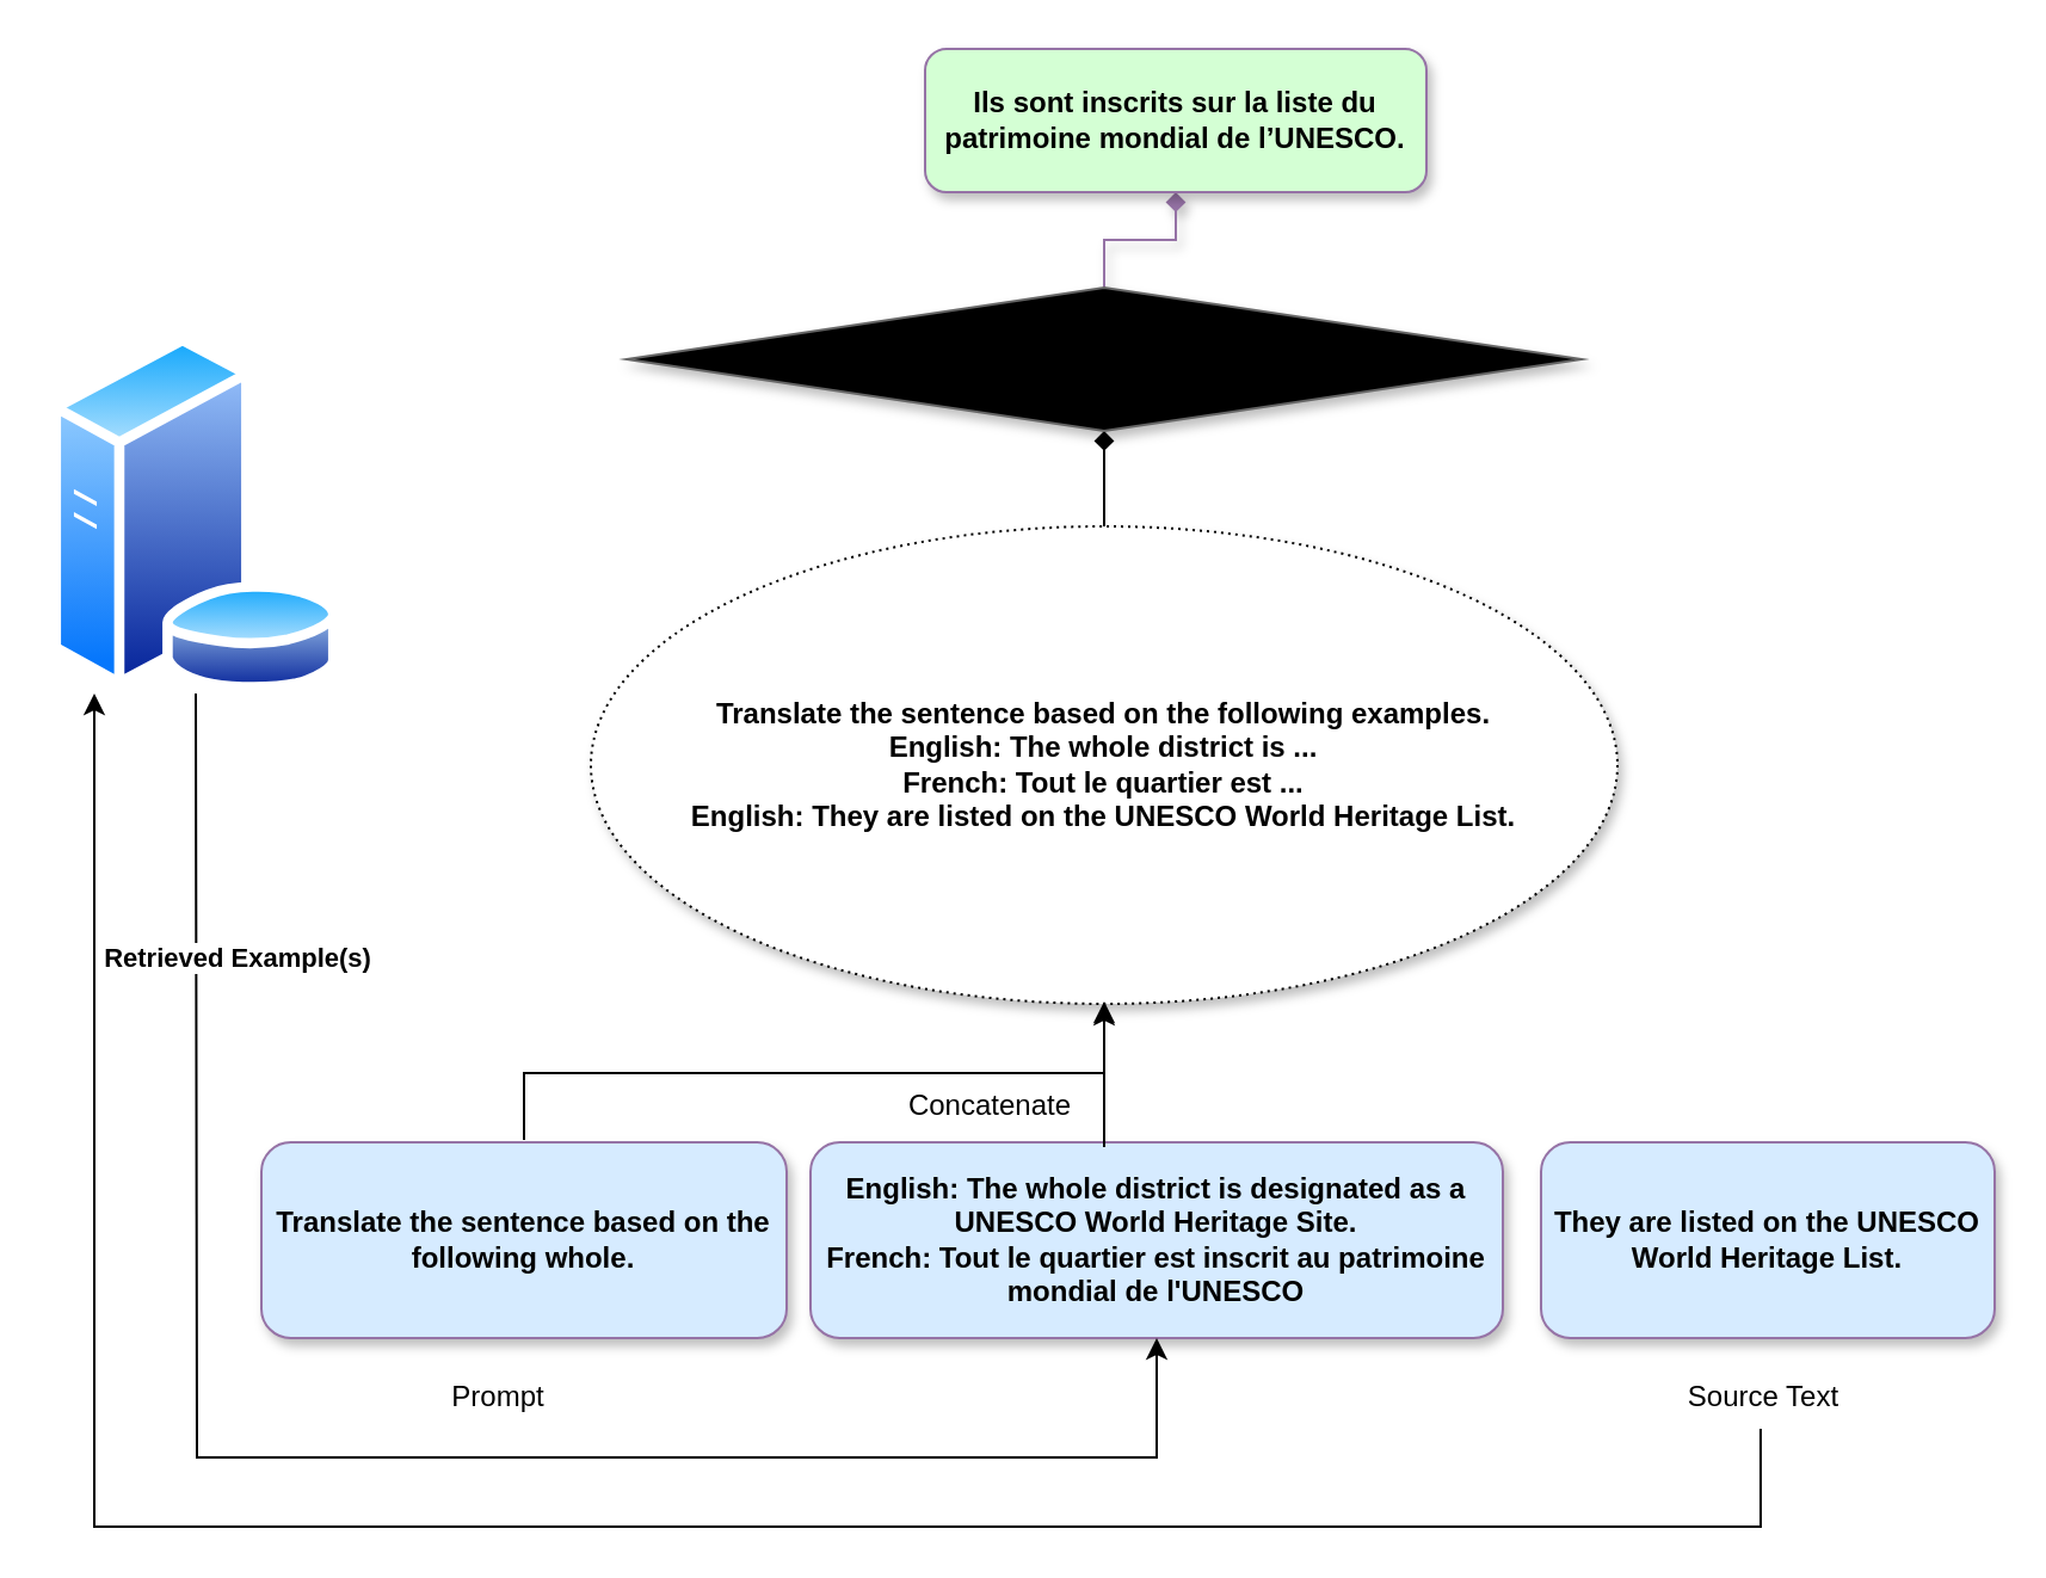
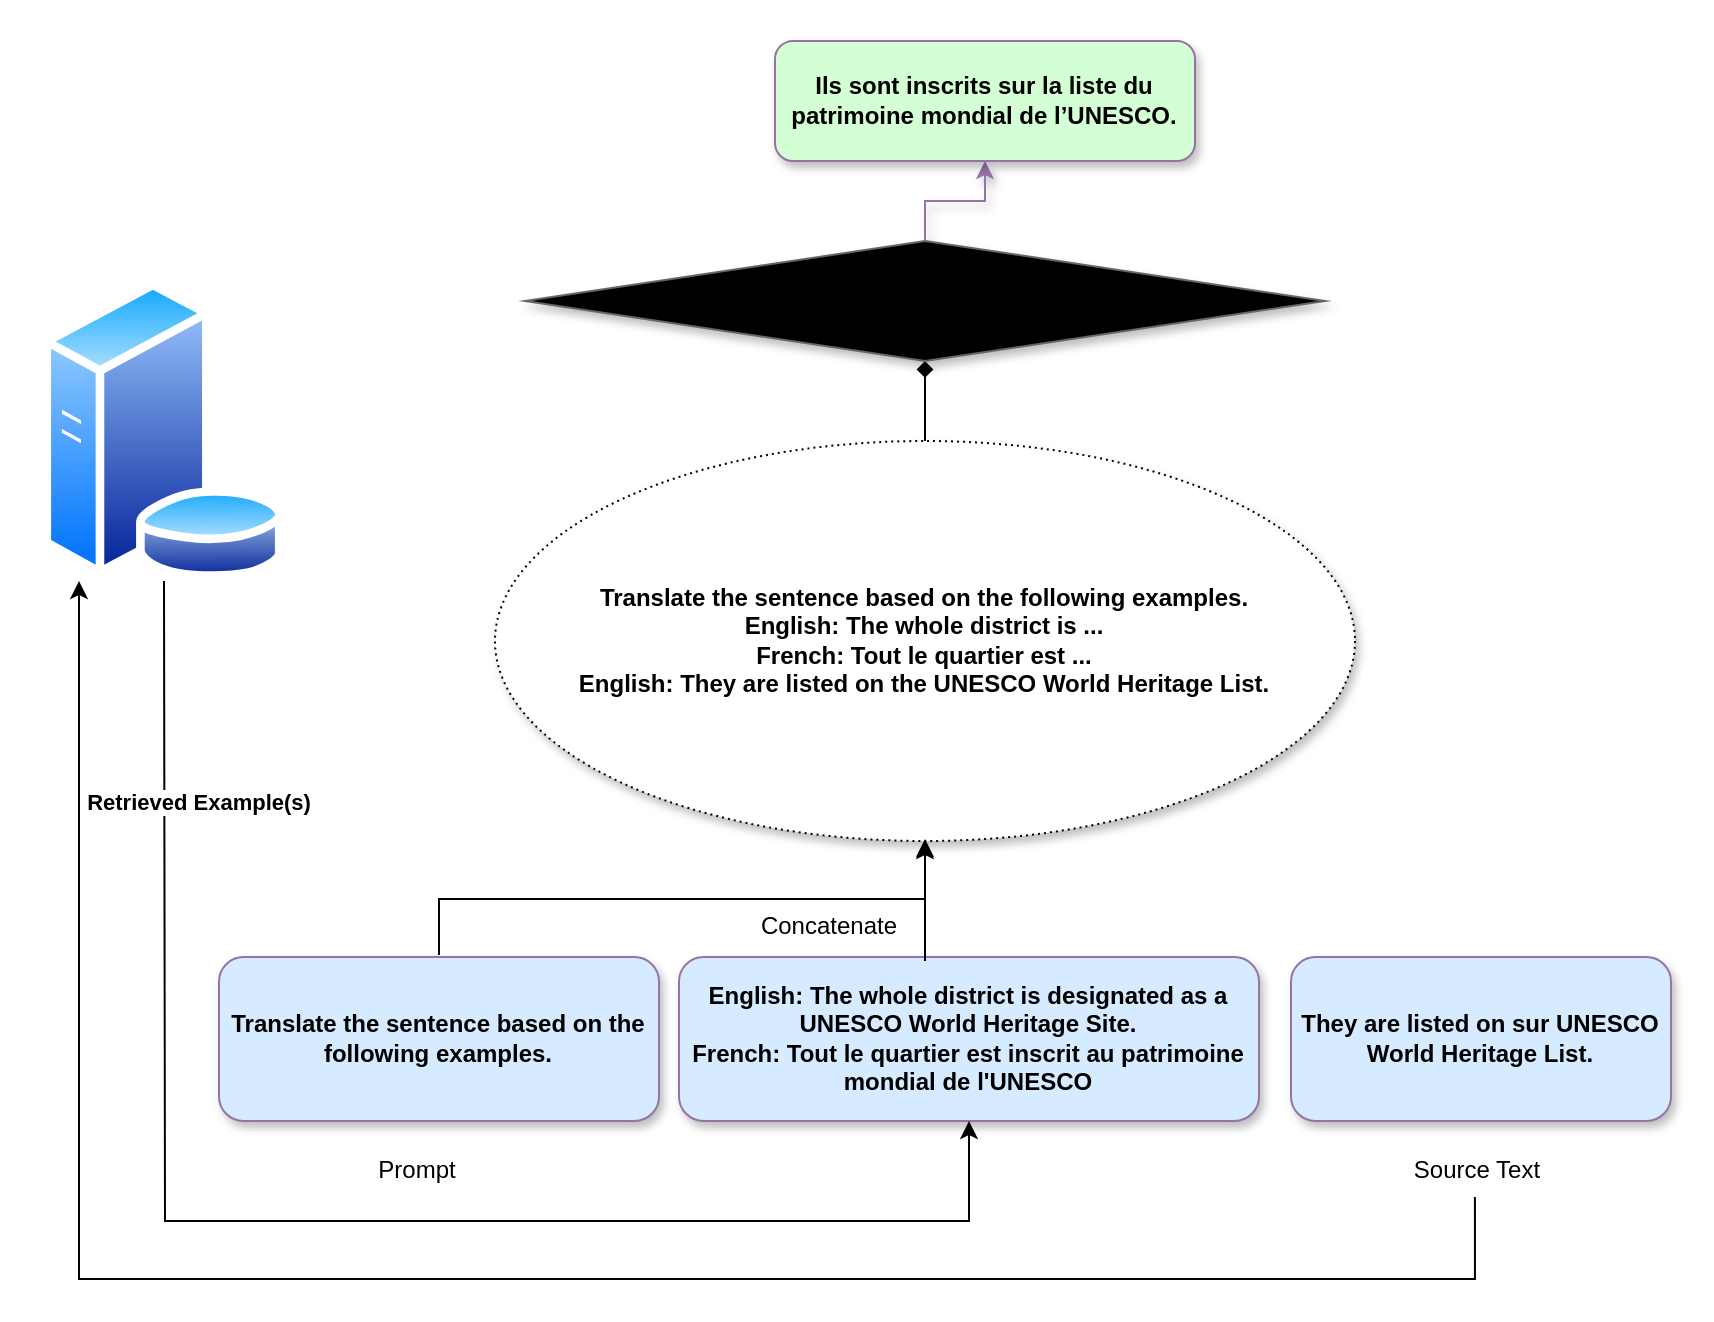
- <mxCell id="9" value="" style="edgeStyle=orthogonalEdgeStyle;rounded=0;orthogonalLoop=1;jettySize=auto;html=1;shadow=1;fontStyle=1;fillColor=#e1d5e7;strokeColor=#9673a6;endArrow=diamond;" parent="1" source="10" target="11" edge="1"><mxGeometry relative="1" as="geometry" /></mxCell>
+ <mxCell id="9" value="" style="edgeStyle=orthogonalEdgeStyle;rounded=0;orthogonalLoop=1;jettySize=auto;html=1;shadow=1;fontStyle=1;fillColor=#e1d5e7;strokeColor=#9673a6;" parent="1" source="10" target="11" edge="1"><mxGeometry relative="1" as="geometry" /></mxCell>
- <mxCell id="2" value="&lt;span class=&quot;OYPEnA font-feature-liga-off font-feature-clig-off font-feature-calt-off text-decoration-none text-strikethrough-none&quot; style=&quot;color: rgb(0, 0, 0); font-style: normal; font-kerning: normal;&quot;&gt;Translate the sentence based on the following whole.&lt;/span&gt;" style="rounded=1;whiteSpace=wrap;html=1;shadow=1;fontStyle=1;fillColor=#D6EBFF;strokeColor=#9673a6;" parent="1" vertex="1"><mxGeometry x="109" y="478" width="220" height="82" as="geometry" /></mxCell>
+ <mxCell id="2" value="&lt;span class=&quot;OYPEnA font-feature-liga-off font-feature-clig-off font-feature-calt-off text-decoration-none text-strikethrough-none&quot; style=&quot;color: rgb(0, 0, 0); font-style: normal; font-kerning: normal;&quot;&gt;Translate the sentence based on the following examples.&lt;/span&gt;" style="rounded=1;whiteSpace=wrap;html=1;shadow=1;fontStyle=1;fillColor=#D6EBFF;strokeColor=#9673a6;" parent="1" vertex="1"><mxGeometry x="109" y="478" width="220" height="82" as="geometry" /></mxCell>
- <mxCell id="3" value="&lt;span class=&quot;OYPEnA font-feature-liga-off font-feature-clig-off font-feature-calt-off text-decoration-none text-strikethrough-none&quot; style=&quot;color: rgb(0, 0, 0); font-style: normal; font-kerning: normal;&quot;&gt;They are listed on the UNESCO World Heritage List.&lt;/span&gt;" style="rounded=1;whiteSpace=wrap;html=1;shadow=1;fontStyle=1;fillColor=#D6EBFF;strokeColor=#9673a6;" parent="1" vertex="1"><mxGeometry x="645" y="478" width="190" height="82" as="geometry" /></mxCell>
+ <mxCell id="3" value="&lt;span class=&quot;OYPEnA font-feature-liga-off font-feature-clig-off font-feature-calt-off text-decoration-none text-strikethrough-none&quot; style=&quot;color: rgb(0, 0, 0); font-style: normal; font-kerning: normal;&quot;&gt;They are listed on sur UNESCO World Heritage List.&lt;/span&gt;" style="rounded=1;whiteSpace=wrap;html=1;shadow=1;fontStyle=1;fillColor=#D6EBFF;strokeColor=#9673a6;" parent="1" vertex="1"><mxGeometry x="645" y="478" width="190" height="82" as="geometry" /></mxCell>
